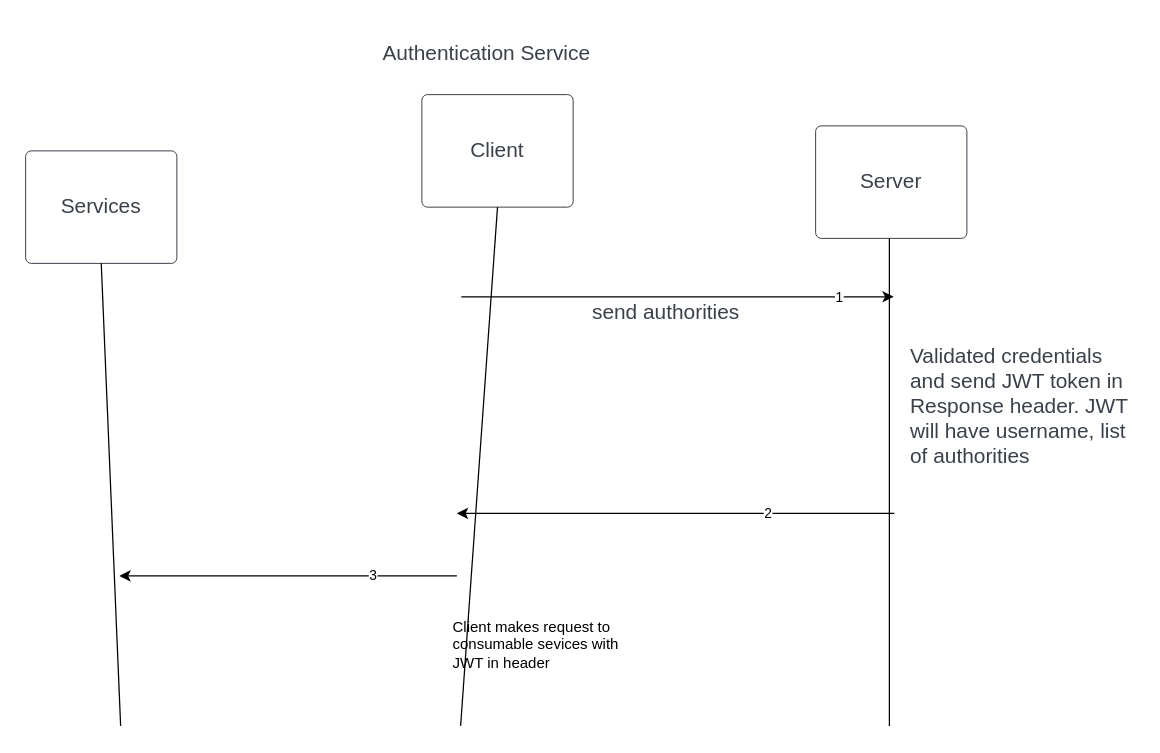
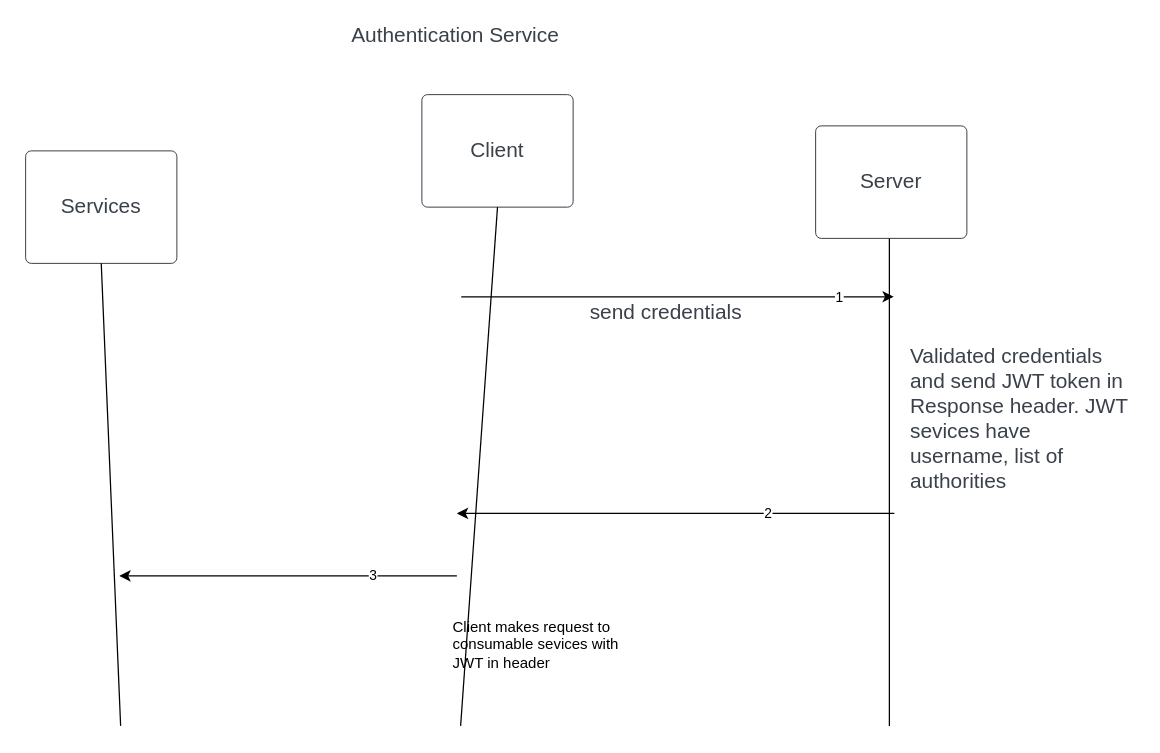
- <mxCell id="3" value="Authentication Service" style="html=1;overflow=block;blockSpacing=1;whiteSpace=wrap;fontSize=16.7;fontColor=#3a414a;spacing=3.8;strokeOpacity=0;fillOpacity=0;rounded=1;absoluteArcSize=1;arcSize=9;fillColor=#ffffff;strokeWidth=0.8;" parent="1" vertex="1"><mxGeometry x="299" y="20" width="180" height="45" as="geometry" /></mxCell>
+ <mxCell id="3" value="Authentication Service" style="html=1;overflow=block;blockSpacing=1;whiteSpace=wrap;fontSize=16.7;fontColor=#3a414a;spacing=3.8;strokeOpacity=0;fillOpacity=0;rounded=1;absoluteArcSize=1;arcSize=9;fillColor=#ffffff;strokeWidth=0.8;" parent="1" vertex="1"><mxGeometry x="274" y="5" width="180" height="45" as="geometry" /></mxCell>
- <mxCell id="5" value="send authorities" style="html=1;overflow=block;blockSpacing=1;whiteSpace=wrap;fontSize=16.7;fontColor=#3a414a;spacing=3.8;strokeOpacity=0;fillOpacity=0;rounded=1;absoluteArcSize=1;arcSize=9;fillColor=#ffffff;strokeWidth=0.8;" parent="1" vertex="1"><mxGeometry x="442" y="227" width="181" height="45" as="geometry" /></mxCell>
+ <mxCell id="5" value="send credentials" style="html=1;overflow=block;blockSpacing=1;whiteSpace=wrap;fontSize=16.7;fontColor=#3a414a;spacing=3.8;strokeOpacity=0;fillOpacity=0;rounded=1;absoluteArcSize=1;arcSize=9;fillColor=#ffffff;strokeWidth=0.8;" parent="1" vertex="1"><mxGeometry x="442" y="227" width="181" height="45" as="geometry" /></mxCell>
- <mxCell id="6" value="Validated credentials and send JWT token in Response header. JWT will have username, list of authorities" style="html=1;overflow=block;blockSpacing=1;whiteSpace=wrap;fontSize=16.7;fontColor=#3a414a;align=left;spacing=3.8;verticalAlign=top;strokeOpacity=0;fillOpacity=0;rounded=1;absoluteArcSize=1;arcSize=9;fillColor=#ffffff;dashed=1;fixDash=1;dashPattern=16 6;strokeWidth=0.8;" parent="1" vertex="1"><mxGeometry x="725" y="272" width="181" height="128" as="geometry" /></mxCell>
+ <mxCell id="6" value="Validated credentials and send JWT token in Response header. JWT sevices have username, list of authorities" style="html=1;overflow=block;blockSpacing=1;whiteSpace=wrap;fontSize=16.7;fontColor=#3a414a;align=left;spacing=3.8;verticalAlign=top;strokeOpacity=0;fillOpacity=0;rounded=1;absoluteArcSize=1;arcSize=9;fillColor=#ffffff;dashed=1;fixDash=1;dashPattern=16 6;strokeWidth=0.8;" parent="1" vertex="1"><mxGeometry x="725" y="272" width="181" height="128" as="geometry" /></mxCell>
